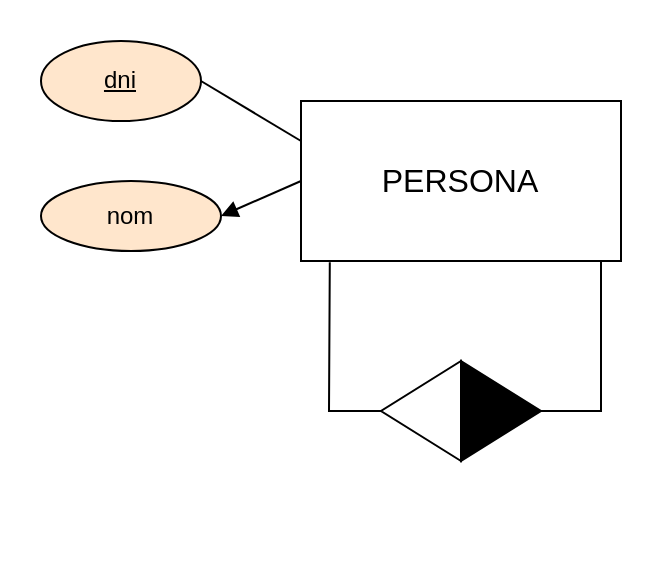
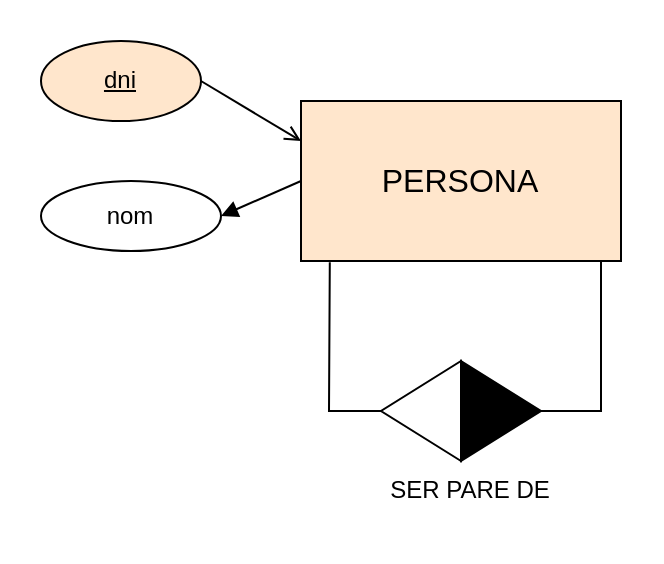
- <mxCell id="9" value="" style="endArrow=none;html=1;rounded=0;entryX=0;entryY=0.25;entryDx=0;entryDy=0;exitX=1;exitY=0.5;exitDx=0;exitDy=0;" parent="1" target="2" edge="1" source="12"><mxGeometry width="50" height="50" relative="1" as="geometry"><mxPoint x="100" y="60" as="sourcePoint" /><mxPoint x="310" y="180" as="targetPoint" /></mxGeometry></mxCell>
+ <mxCell id="9" value="" style="endArrow=open;html=1;rounded=0;entryX=0;entryY=0.25;entryDx=0;entryDy=0;exitX=1;exitY=0.5;exitDx=0;exitDy=0;" parent="1" target="2" edge="1" source="12"><mxGeometry width="50" height="50" relative="1" as="geometry"><mxPoint x="100" y="60" as="sourcePoint" /><mxPoint x="310" y="180" as="targetPoint" /></mxGeometry></mxCell>
- <mxCell id="2" value="&lt;font style=&quot;font-size: 16px;&quot;&gt;PERSONA&lt;/font&gt;" style="rounded=0;whiteSpace=wrap;html=1;" parent="1" vertex="1"><mxGeometry x="150" y="50" width="160" height="80" as="geometry" /></mxCell>
+ <mxCell id="2" value="&lt;font style=&quot;font-size: 16px;&quot;&gt;PERSONA&lt;/font&gt;" style="rounded=0;whiteSpace=wrap;html=1;fillColor=#ffe6cc;" parent="1" vertex="1"><mxGeometry x="150" y="50" width="160" height="80" as="geometry" /></mxCell>
- <mxCell id="11" value="nom" style="ellipse;whiteSpace=wrap;html=1;direction=south;fillColor=#ffe6cc;" parent="1" vertex="1"><mxGeometry x="20" y="90" width="90" height="35" as="geometry" /></mxCell>
+ <mxCell id="11" value="nom" style="ellipse;whiteSpace=wrap;html=1;direction=south;" parent="1" vertex="1"><mxGeometry x="20" y="90" width="90" height="35" as="geometry" /></mxCell>
+ <mxCell id="8" value="SER PARE DE" style="text;html=1;strokeColor=none;fillColor=none;align=center;verticalAlign=middle;whiteSpace=wrap;rounded=0;" parent="1" vertex="1"><mxGeometry x="190" y="230" width="90" height="30" as="geometry" /></mxCell>
